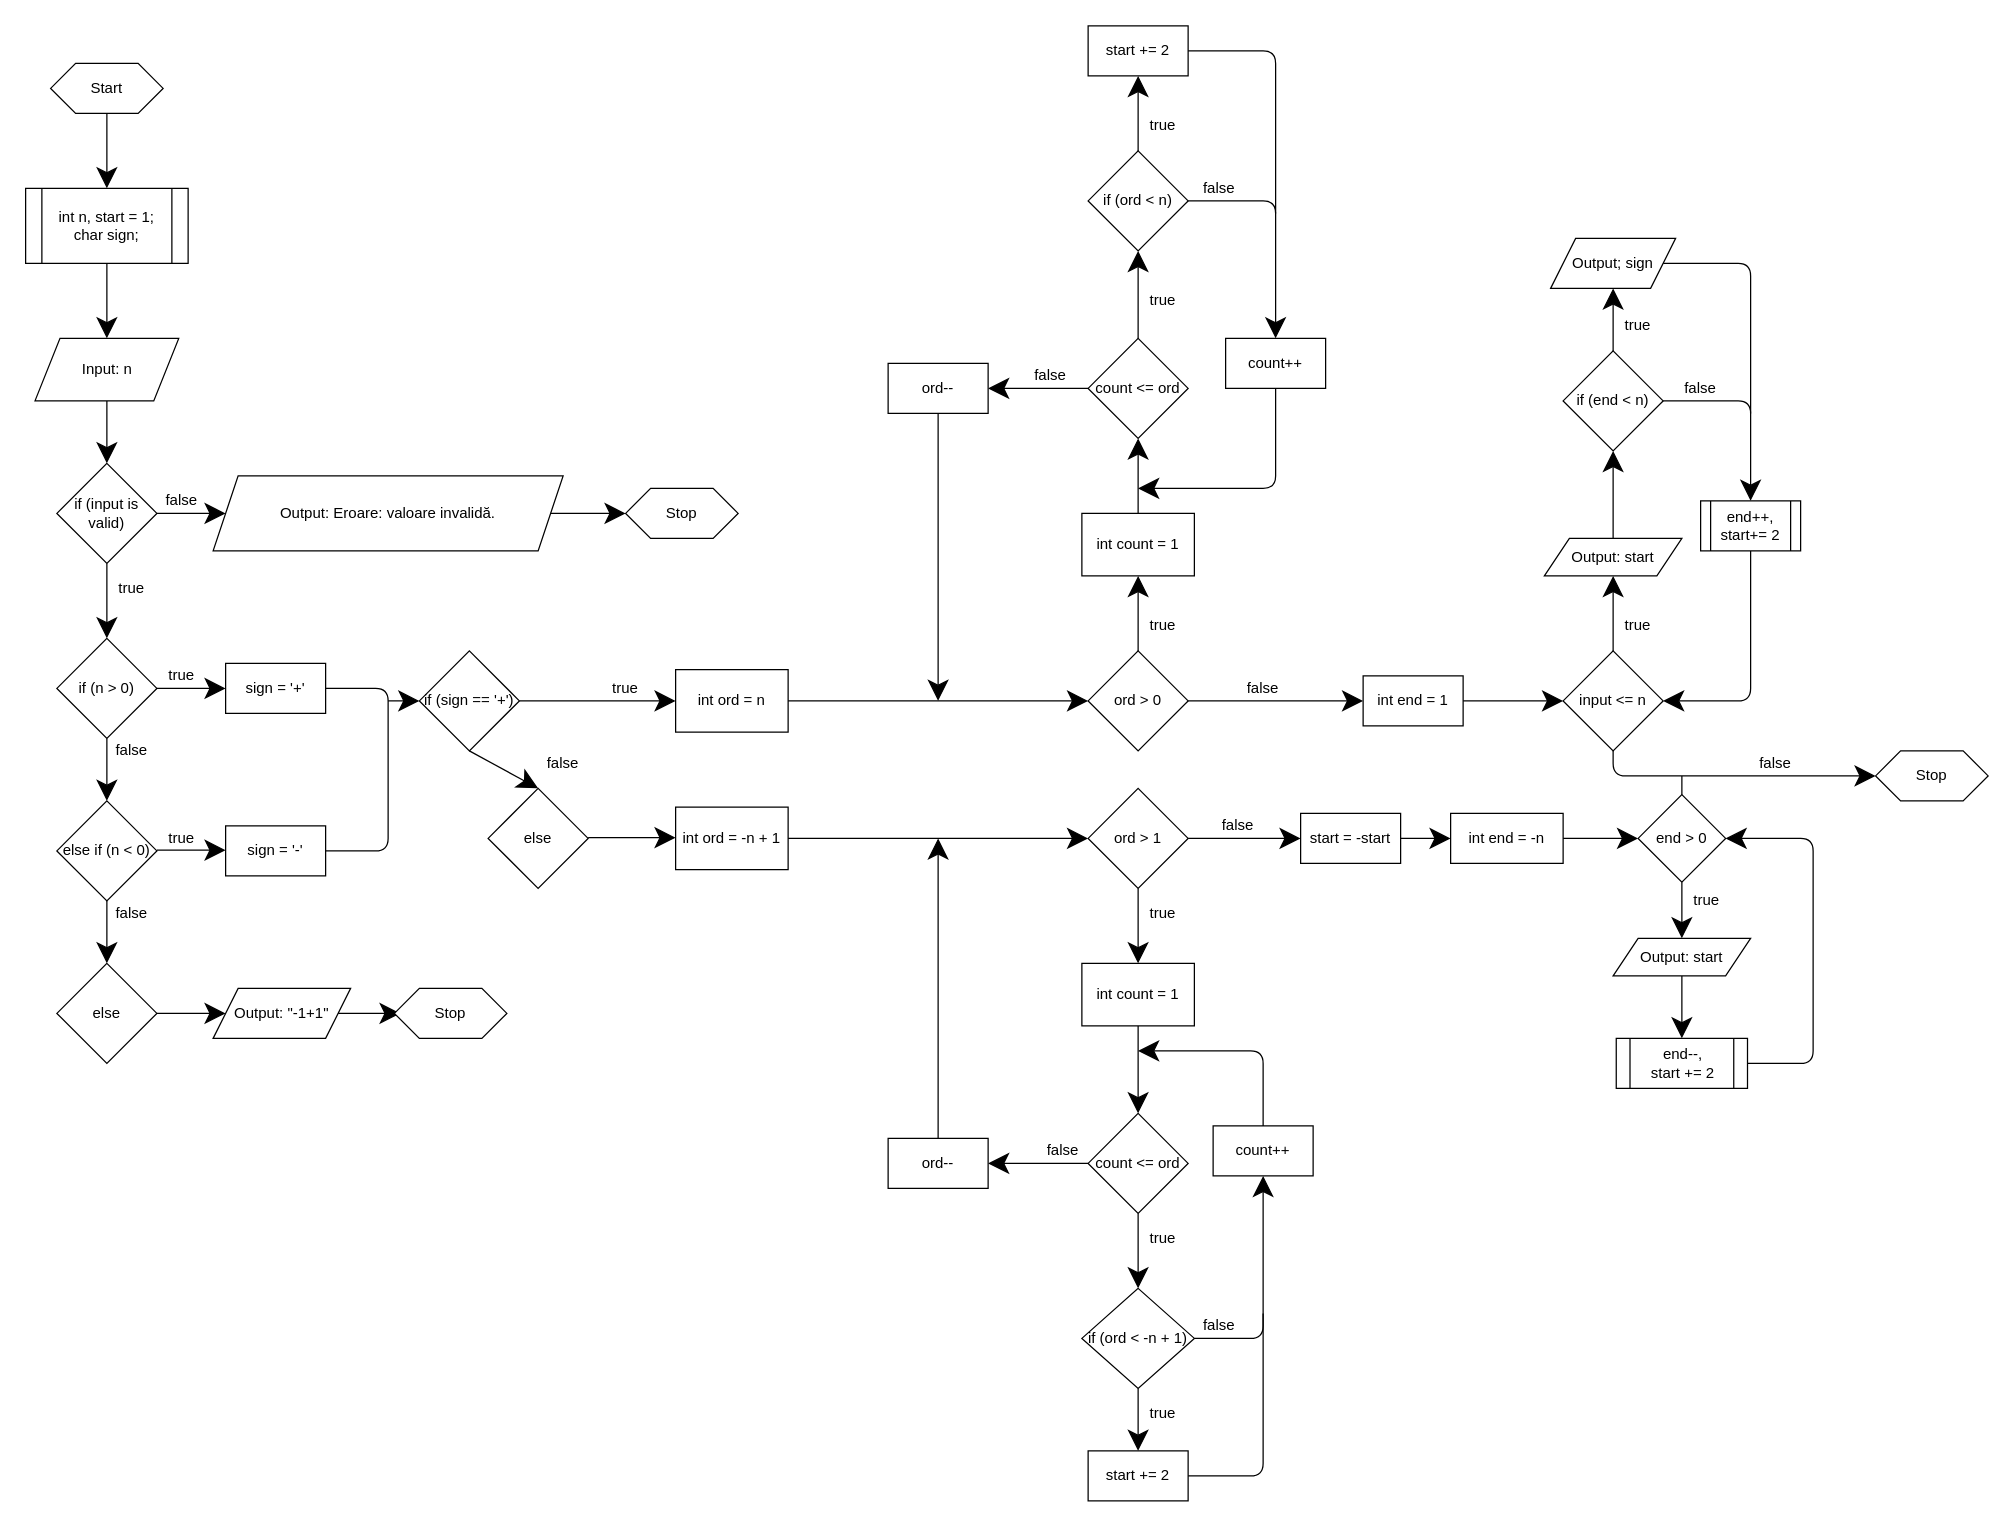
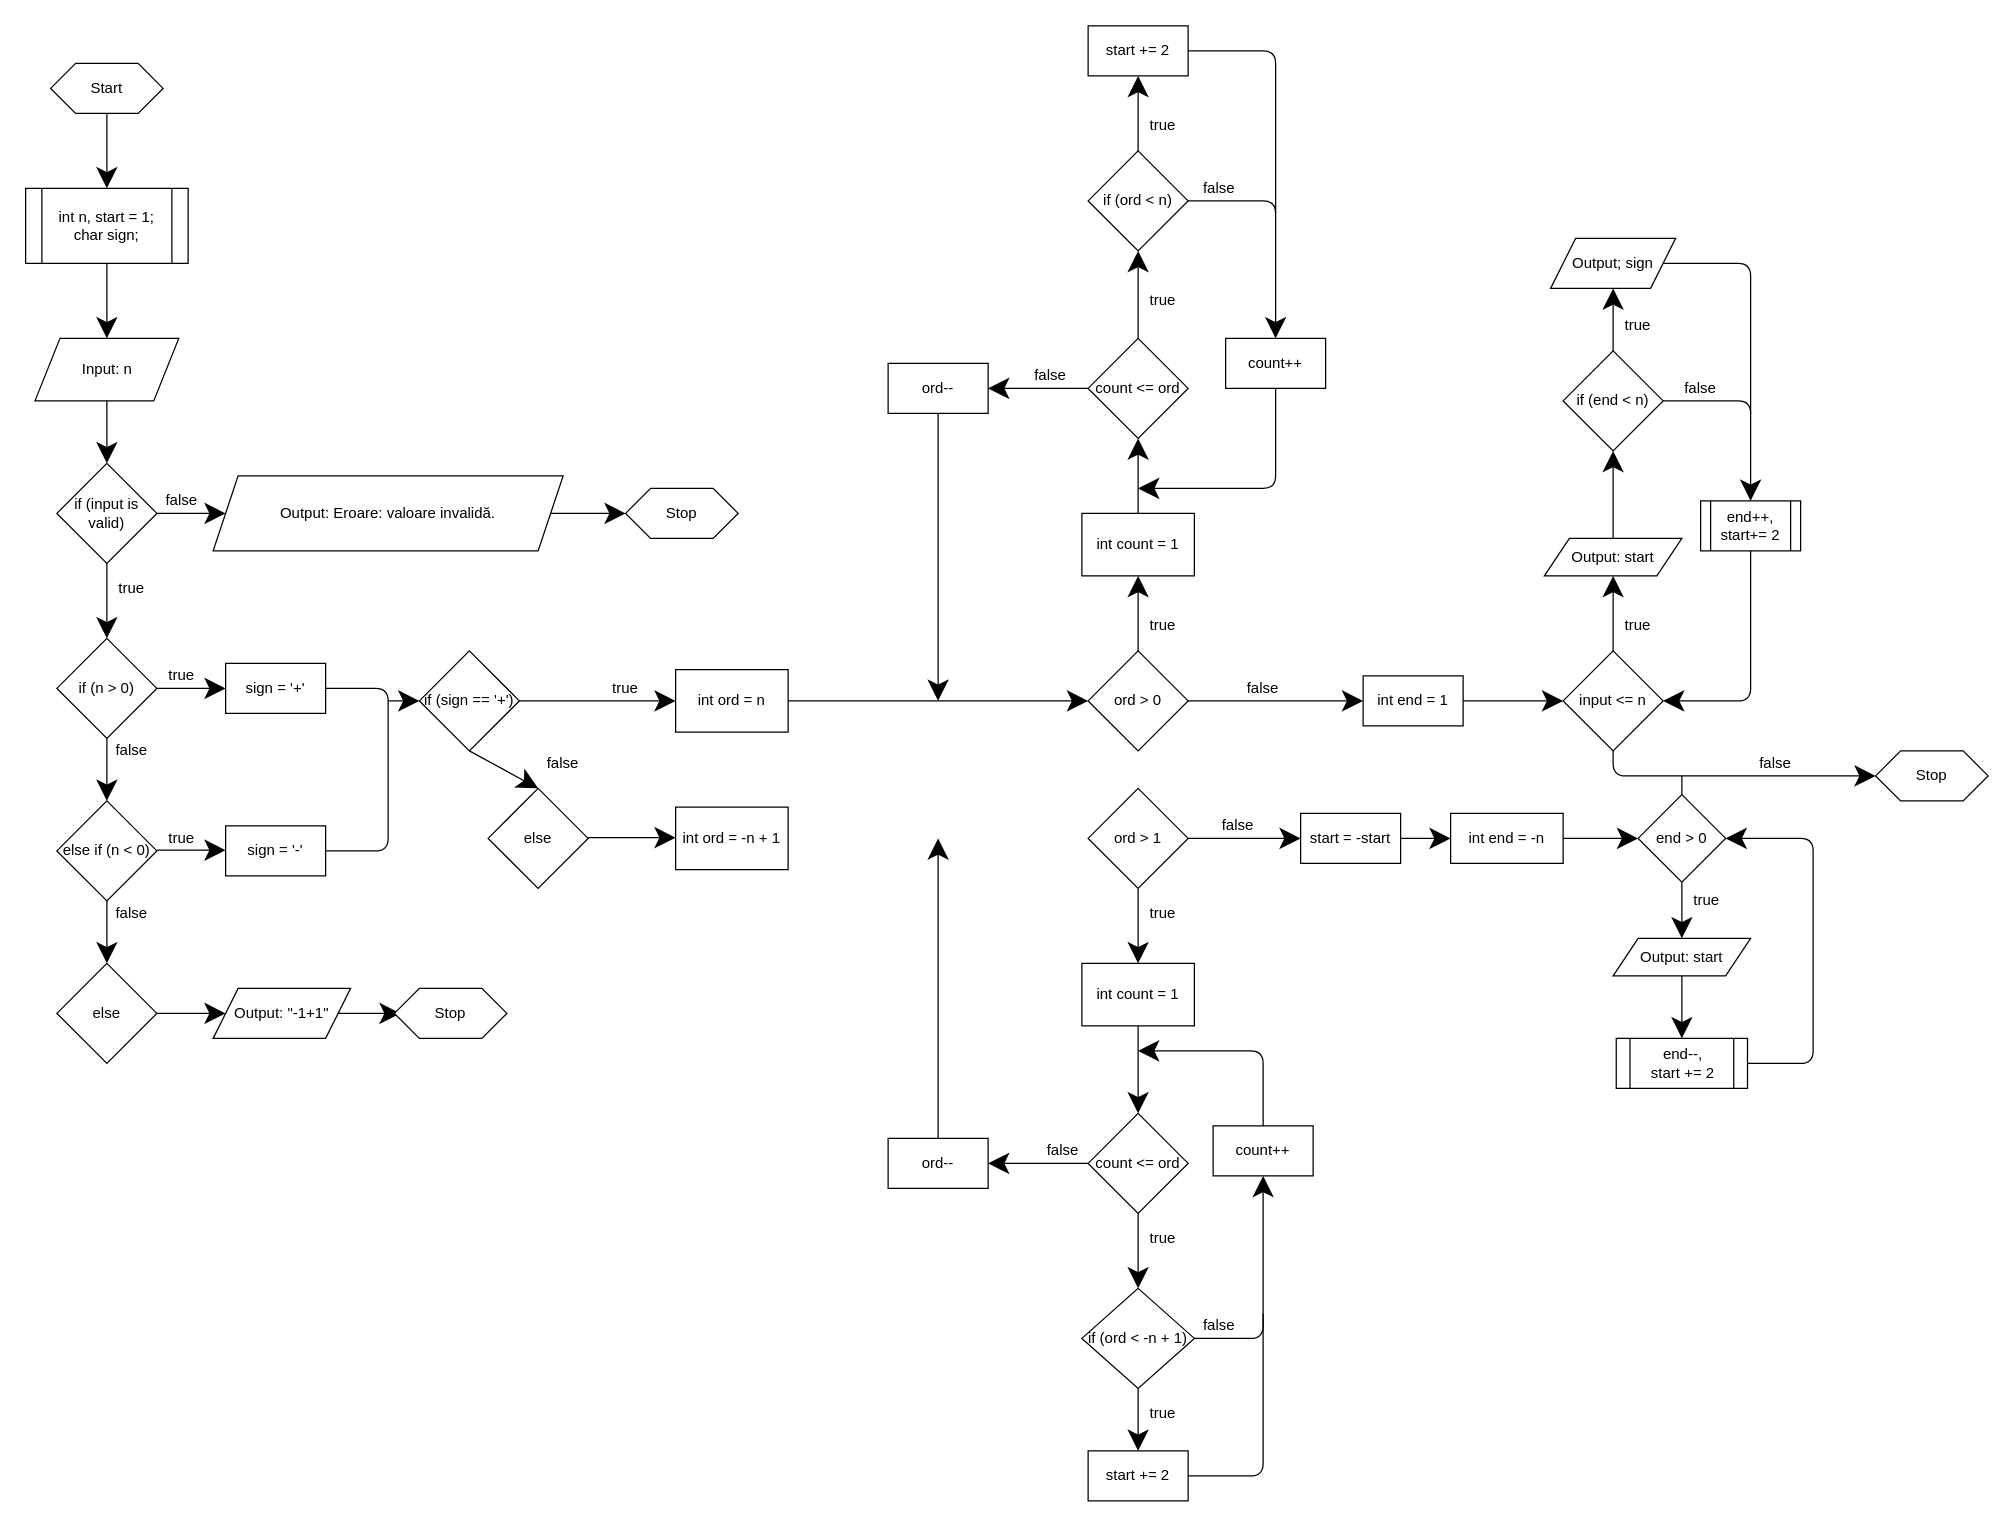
- <mxCell id="85" value="" style="endArrow=classic;html=1;startSize=14;endSize=14;sourcePerimeterSpacing=8;targetPerimeterSpacing=8;exitX=1;exitY=0.5;exitDx=0;exitDy=0;entryX=0;entryY=0.5;entryDx=0;entryDy=0;" parent="1" source="84" target="86" edge="1"><mxGeometry width="50" height="50" relative="1" as="geometry"><mxPoint x="690" y="700" as="sourcePoint" /><mxPoint x="840" y="670" as="targetPoint" /></mxGeometry></mxCell>
